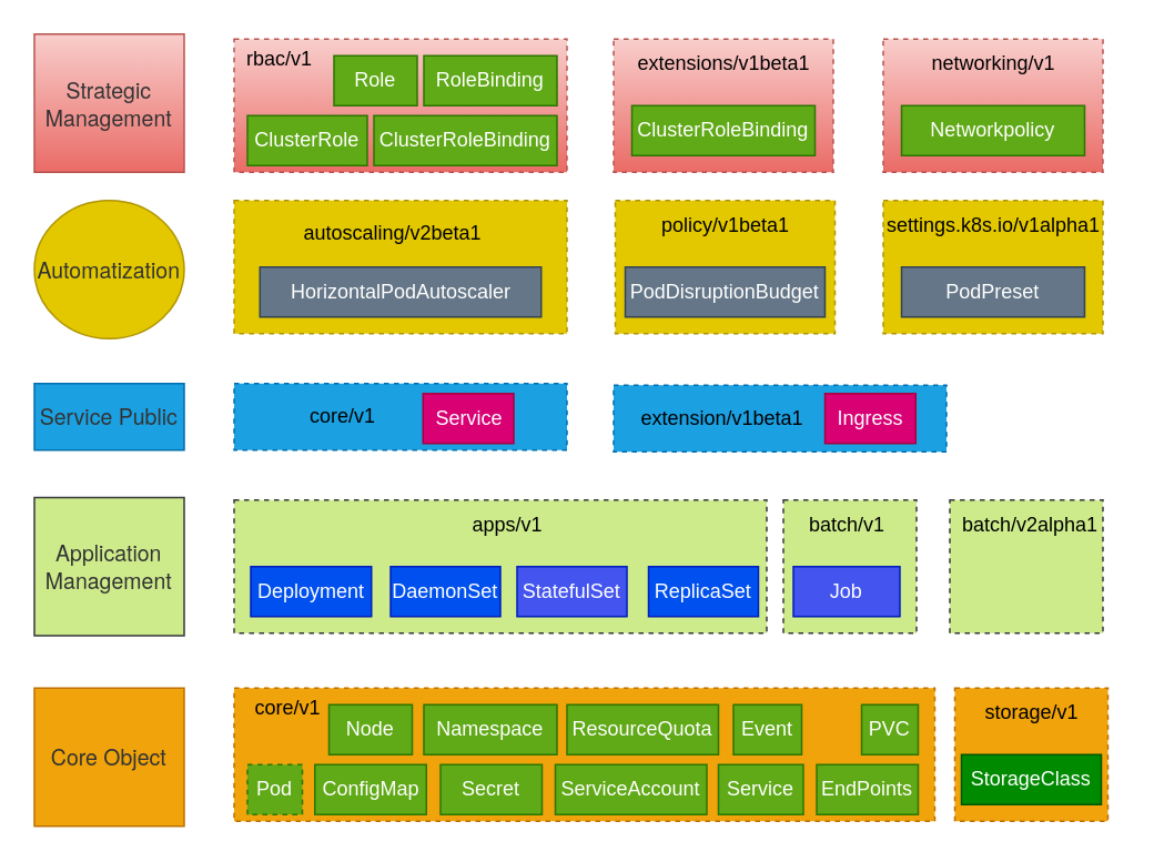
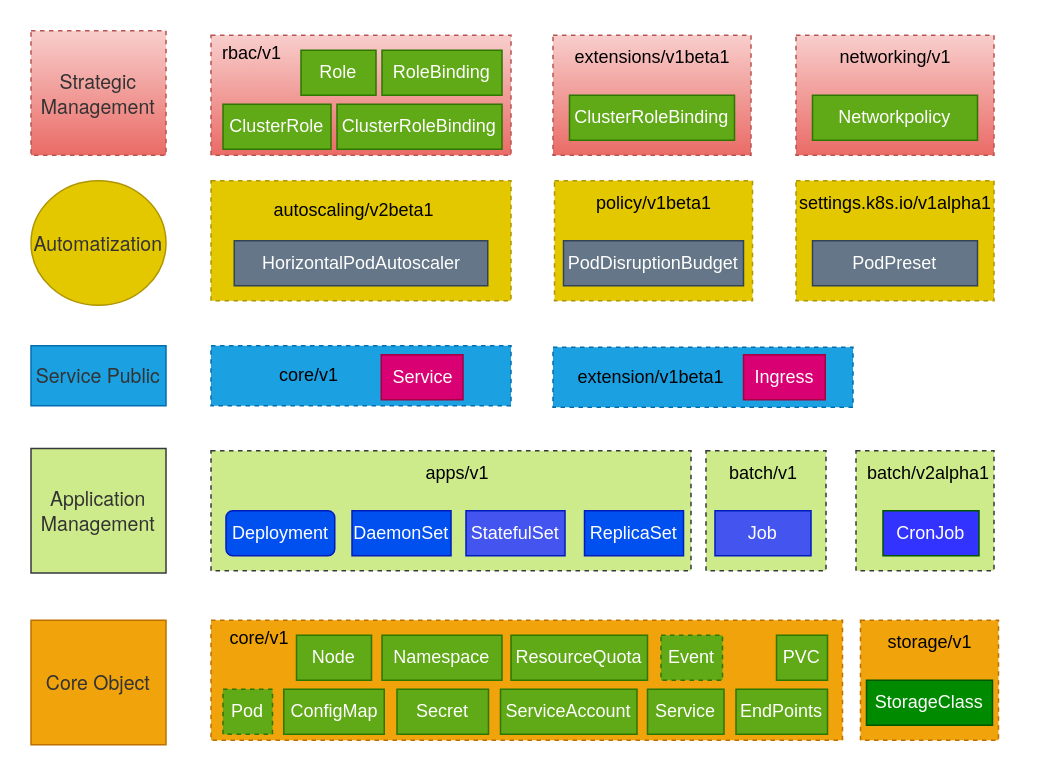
- <mxCell id="57" value="&lt;span style=&quot;color: rgb(51, 51, 51); font-family: &amp;quot;Helvetica Neue&amp;quot;, Helvetica, Arial, &amp;quot;Hiragino Sans GB&amp;quot;, &amp;quot;Hiragino Sans GB W3&amp;quot;, &amp;quot;Microsoft YaHei UI&amp;quot;, &amp;quot;Microsoft YaHei&amp;quot;, sans-serif; font-size: 13px; text-align: start;&quot;&gt;Strategic Management&lt;/span&gt;" style="rounded=0;whiteSpace=wrap;html=1;fillColor=#f8cecc;strokeColor=#b85450;gradientColor=#ea6b66;" vertex="1" parent="1"><mxGeometry x="20" y="20" width="90" height="83" as="geometry" /></mxCell>
+ <mxCell id="57" value="&lt;span style=&quot;color: rgb(51, 51, 51); font-family: &amp;quot;Helvetica Neue&amp;quot;, Helvetica, Arial, &amp;quot;Hiragino Sans GB&amp;quot;, &amp;quot;Hiragino Sans GB W3&amp;quot;, &amp;quot;Microsoft YaHei UI&amp;quot;, &amp;quot;Microsoft YaHei&amp;quot;, sans-serif; font-size: 13px; text-align: start;&quot;&gt;Strategic Management&lt;/span&gt;" style="rounded=0;whiteSpace=wrap;html=1;fillColor=#f8cecc;strokeColor=#b85450;gradientColor=#ea6b66;dashed=1;" vertex="1" parent="1"><mxGeometry x="20" y="20" width="90" height="83" as="geometry" /></mxCell>
- <mxCell id="31" value="Deployment" style="rounded=0;whiteSpace=wrap;html=1;fillColor=#0050ef;fontColor=#ffffff;strokeColor=#001DBC;" vertex="1" parent="1"><mxGeometry x="150" y="340" width="72.5" height="30" as="geometry" /></mxCell>
+ <mxCell id="31" value="Deployment" style="whiteSpace=wrap;html=1;fillColor=#0050ef;fontColor=#ffffff;strokeColor=#001DBC;rounded=1;" vertex="1" parent="1"><mxGeometry x="150" y="340" width="72.5" height="30" as="geometry" /></mxCell>
+ <mxCell id="40" value="CronJob" style="rounded=0;whiteSpace=wrap;html=1;fillColor=#3333FF;fontColor=#ffffff;strokeColor=#005700;" vertex="1" parent="1"><mxGeometry x="588" y="340" width="64" height="30" as="geometry" /></mxCell>
- <mxCell id="48" value="Event" style="rounded=0;whiteSpace=wrap;html=1;fillColor=#60a917;fontColor=#ffffff;strokeColor=#2D7600;" vertex="1" parent="1"><mxGeometry x="440" y="423" width="41" height="30" as="geometry" /></mxCell>
+ <mxCell id="48" value="Event" style="rounded=0;whiteSpace=wrap;html=1;fillColor=#60a917;fontColor=#ffffff;strokeColor=#2D7600;dashed=1;" vertex="1" parent="1"><mxGeometry x="440" y="423" width="41" height="30" as="geometry" /></mxCell>
